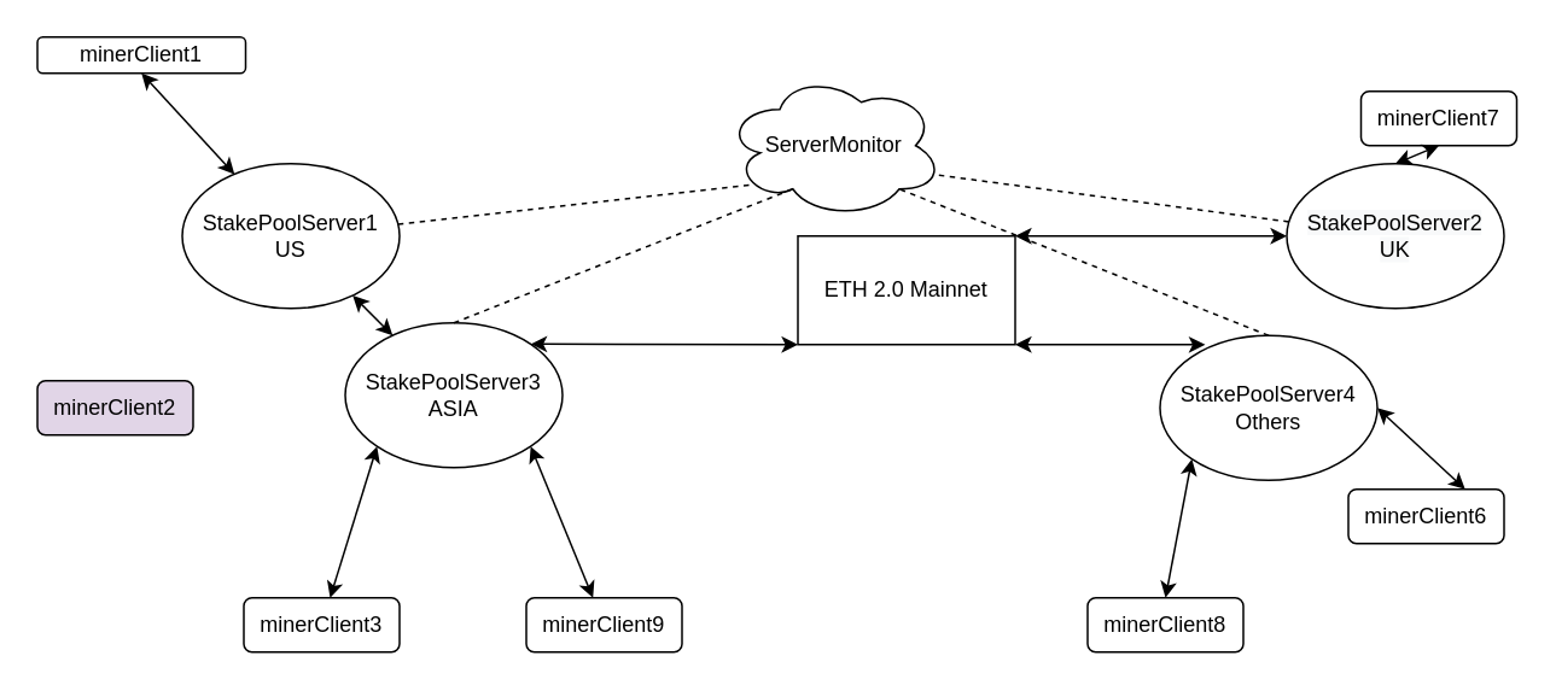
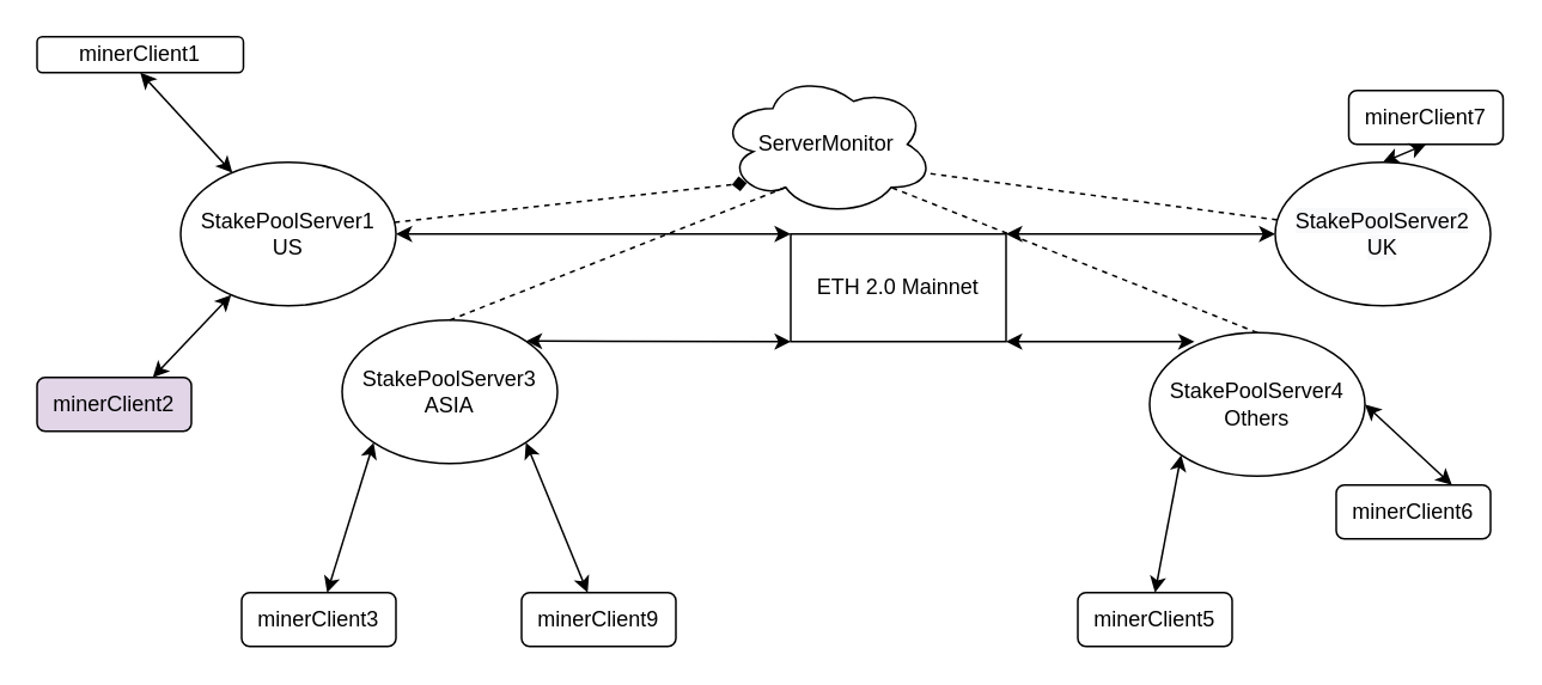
- <mxCell id="12" value="" style="endArrow=none;dashed=1;html=1;rounded=0;entryX=0.13;entryY=0.77;entryDx=0;entryDy=0;entryPerimeter=0;" edge="1" parent="1" source="3" target="11"><mxGeometry width="50" height="50" relative="1" as="geometry"><mxPoint x="330" y="70" as="sourcePoint" /><mxPoint x="380" y="20" as="targetPoint" /></mxGeometry></mxCell>
+ <mxCell id="12" value="" style="endArrow=diamond;dashed=1;html=1;rounded=0;entryX=0.13;entryY=0.77;entryDx=0;entryDy=0;entryPerimeter=0;" edge="1" parent="1" source="3" target="11"><mxGeometry width="50" height="50" relative="1" as="geometry"><mxPoint x="330" y="70" as="sourcePoint" /><mxPoint x="380" y="20" as="targetPoint" /></mxGeometry></mxCell>
+ <mxCell id="7" value="" style="endArrow=classic;startArrow=classic;html=1;rounded=0;exitX=0;exitY=0;exitDx=0;exitDy=0;" edge="1" parent="1" source="2" target="3"><mxGeometry width="50" height="50" relative="1" as="geometry"><mxPoint x="340" y="70" as="sourcePoint" /><mxPoint x="330" y="10" as="targetPoint" /></mxGeometry></mxCell>
- <mxCell id="24" value="" style="endArrow=classic;startArrow=classic;html=1;rounded=0;" edge="1" parent="1" source="3" target="5"><mxGeometry width="50" height="50" relative="1" as="geometry"><mxPoint x="132.282" y="108.892" as="sourcePoint" /><mxPoint x="73" y="60" as="targetPoint" /></mxGeometry></mxCell>
+ <mxCell id="24" value="" style="endArrow=classic;startArrow=classic;html=1;rounded=0;entryX=0.75;entryY=0;entryDx=0;entryDy=0;" edge="1" parent="1" source="3" target="17"><mxGeometry width="50" height="50" relative="1" as="geometry"><mxPoint x="132.282" y="108.892" as="sourcePoint" /><mxPoint x="73" y="60" as="targetPoint" /></mxGeometry></mxCell>
- <mxCell id="20" value="minerClient8" style="rounded=1;whiteSpace=wrap;html=1;" vertex="1" parent="1"><mxGeometry x="600" y="330" width="86" height="30" as="geometry" /></mxCell>
+ <mxCell id="20" value="minerClient5" style="rounded=1;whiteSpace=wrap;html=1;" vertex="1" parent="1"><mxGeometry x="600" y="330" width="86" height="30" as="geometry" /></mxCell>
